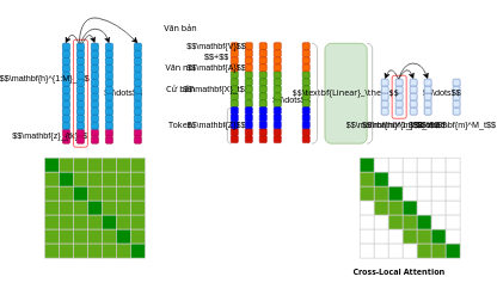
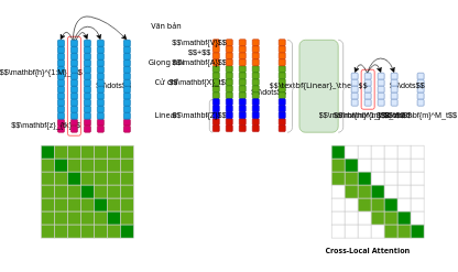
- <mxCell id="194" value="Văn nói" style="text;html=1;align=center;verticalAlign=middle;whiteSpace=wrap;rounded=0;fontFamily=Segoe UI;" parent="1" vertex="1"><mxGeometry x="200" y="84" width="60" height="20" as="geometry" /></mxCell>
+ <mxCell id="194" value="Giọng nói" style="text;html=1;align=center;verticalAlign=middle;whiteSpace=wrap;rounded=0;fontFamily=Segoe UI;" parent="1" vertex="1"><mxGeometry x="200" y="84" width="60" height="20" as="geometry" /></mxCell>
- <mxCell id="195" value="Cử bản" style="text;html=1;align=center;verticalAlign=middle;whiteSpace=wrap;rounded=0;fontFamily=Segoe UI;" parent="1" vertex="1"><mxGeometry x="200" y="100" width="60" height="50" as="geometry" /></mxCell>
+ <mxCell id="195" value="Cử chỉ" style="text;html=1;align=center;verticalAlign=middle;whiteSpace=wrap;rounded=0;fontFamily=Segoe UI;" parent="1" vertex="1"><mxGeometry x="200" y="100" width="60" height="50" as="geometry" /></mxCell>
- <mxCell id="196" value="Token" style="text;html=1;align=center;verticalAlign=middle;whiteSpace=wrap;rounded=0;fontFamily=Segoe UI;" parent="1" vertex="1"><mxGeometry x="200" y="149" width="60" height="51" as="geometry" /></mxCell>
+ <mxCell id="196" value="Linear" style="text;html=1;align=center;verticalAlign=middle;whiteSpace=wrap;rounded=0;fontFamily=Segoe UI;" parent="1" vertex="1"><mxGeometry x="200" y="149" width="60" height="51" as="geometry" /></mxCell>
